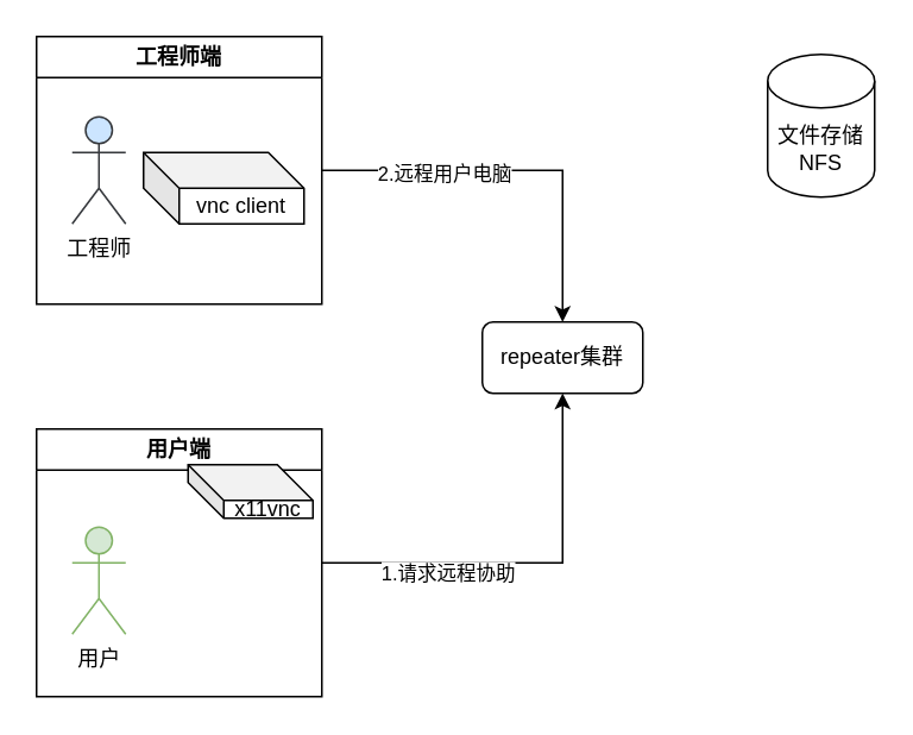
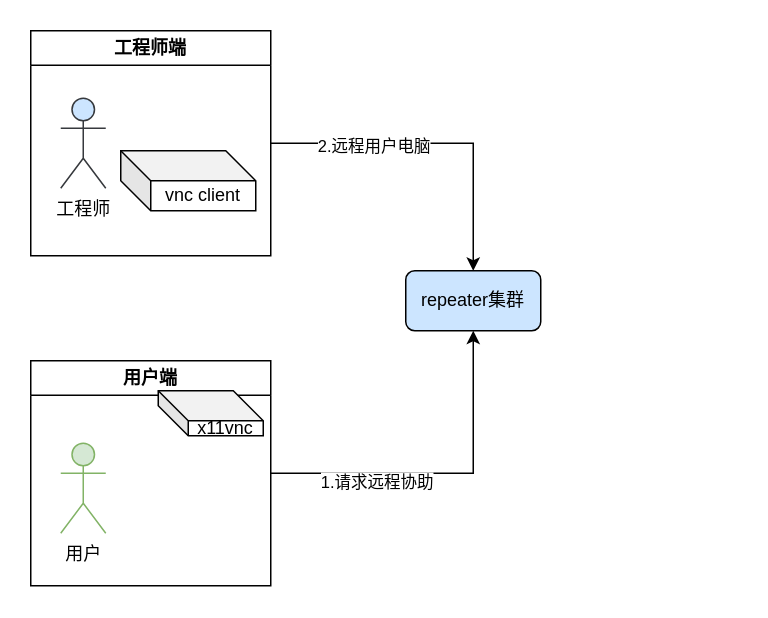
- <mxCell id="7" value="文件存储NFS" style="shape=cylinder3;whiteSpace=wrap;html=1;boundedLbl=1;backgroundOutline=1;size=15;" vertex="1" parent="1"><mxGeometry x="430" y="30" width="60" height="80" as="geometry" /></mxCell>
- <mxCell id="13" value="vnc client" style="shape=cube;whiteSpace=wrap;html=1;boundedLbl=1;backgroundOutline=1;darkOpacity=0.05;darkOpacity2=0.1;" vertex="1" parent="11"><mxGeometry x="60" y="65" width="90" height="40" as="geometry" /></mxCell>
+ <mxCell id="13" value="vnc client" style="shape=cube;whiteSpace=wrap;html=1;boundedLbl=1;backgroundOutline=1;darkOpacity=0.05;darkOpacity2=0.1;" vertex="1" parent="11"><mxGeometry x="60" y="80" width="90" height="40" as="geometry" /></mxCell>
- <mxCell id="2" value="repeater集群" style="rounded=1;whiteSpace=wrap;html=1;" vertex="1" parent="1"><mxGeometry x="270" y="180" width="90" height="40" as="geometry" /></mxCell>
+ <mxCell id="2" value="repeater集群" style="rounded=1;whiteSpace=wrap;html=1;fillColor=#cce5ff;" vertex="1" parent="1"><mxGeometry x="270" y="180" width="90" height="40" as="geometry" /></mxCell>
